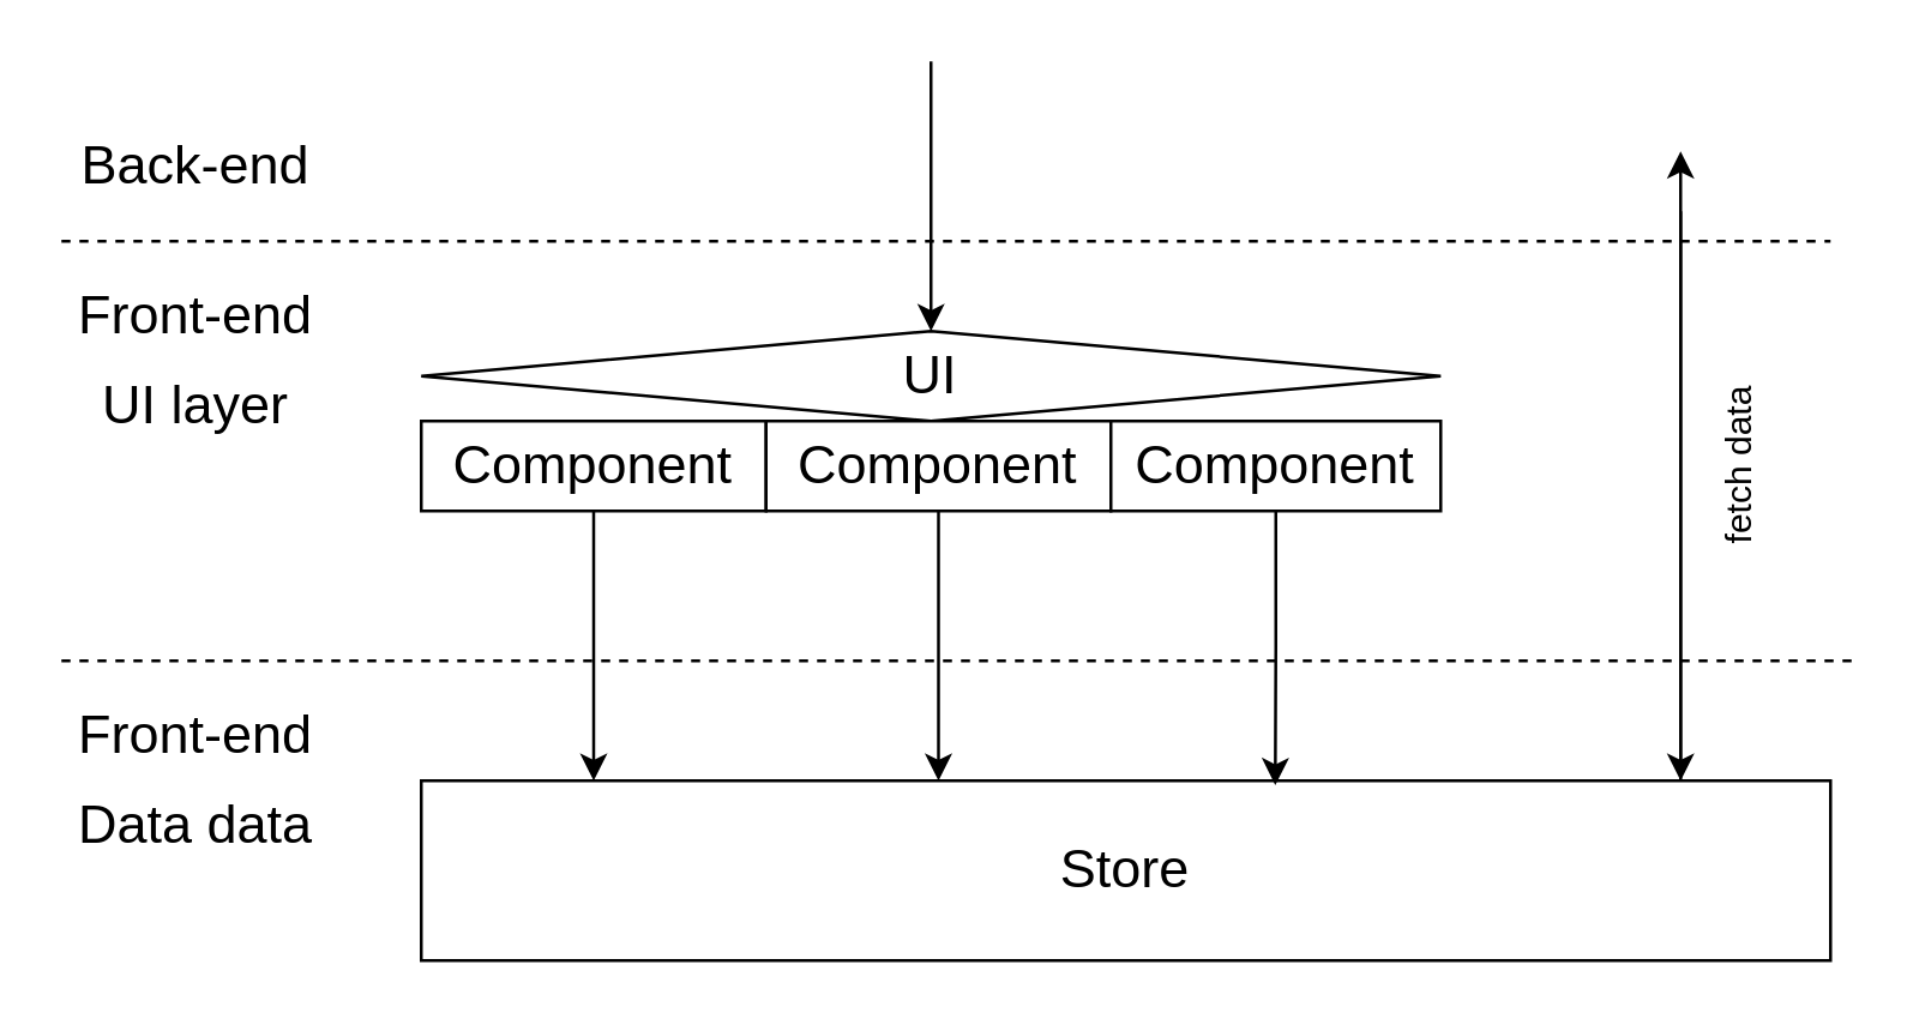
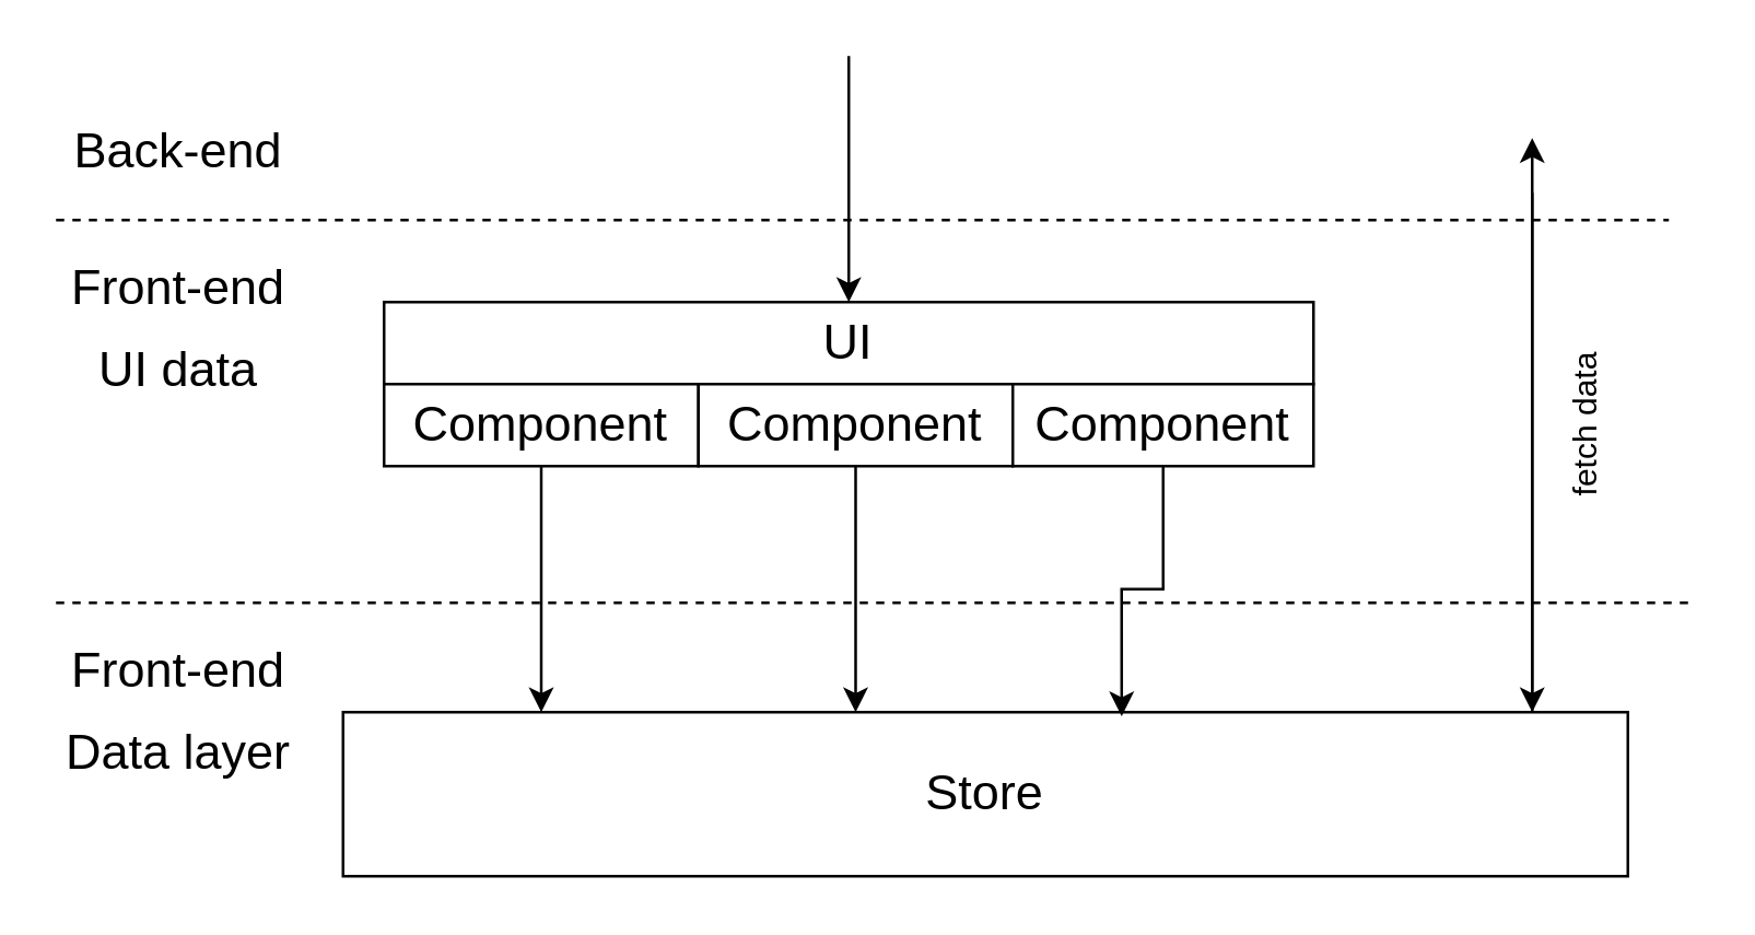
- <mxCell id="5" value="UI" style="rhombus;whiteSpace=wrap;html=1;fontSize=18;" parent="1" vertex="1"><mxGeometry x="140" y="110" width="340" height="30" as="geometry" /></mxCell>
+ <mxCell id="5" value="UI" style="rounded=0;whiteSpace=wrap;html=1;fontSize=18;" parent="1" vertex="1"><mxGeometry x="140" y="110" width="340" height="30" as="geometry" /></mxCell>
- <mxCell id="18" value="UI layer" style="text;html=1;strokeColor=none;fillColor=none;align=center;verticalAlign=middle;whiteSpace=wrap;rounded=0;fontSize=18;" vertex="1" parent="1"><mxGeometry x="20" y="120" width="90" height="30" as="geometry" /></mxCell>
+ <mxCell id="18" value="UI data" style="text;html=1;strokeColor=none;fillColor=none;align=center;verticalAlign=middle;whiteSpace=wrap;rounded=0;fontSize=18;" vertex="1" parent="1"><mxGeometry x="20" y="120" width="90" height="30" as="geometry" /></mxCell>
- <mxCell id="19" value="Data data" style="text;html=1;strokeColor=none;fillColor=none;align=center;verticalAlign=middle;whiteSpace=wrap;rounded=0;fontSize=18;" vertex="1" parent="1"><mxGeometry x="20" y="260" width="90" height="30" as="geometry" /></mxCell>
+ <mxCell id="19" value="Data layer" style="text;html=1;strokeColor=none;fillColor=none;align=center;verticalAlign=middle;whiteSpace=wrap;rounded=0;fontSize=18;" vertex="1" parent="1"><mxGeometry x="20" y="260" width="90" height="30" as="geometry" /></mxCell>
- <mxCell id="8" value="Store" style="rounded=0;whiteSpace=wrap;html=1;fontSize=18;" vertex="1" parent="1"><mxGeometry x="140" y="260" width="470" height="60" as="geometry" /></mxCell>
+ <mxCell id="8" value="Store" style="rounded=0;whiteSpace=wrap;html=1;fontSize=18;" vertex="1" parent="1"><mxGeometry x="125" y="260" width="470" height="60" as="geometry" /></mxCell>
